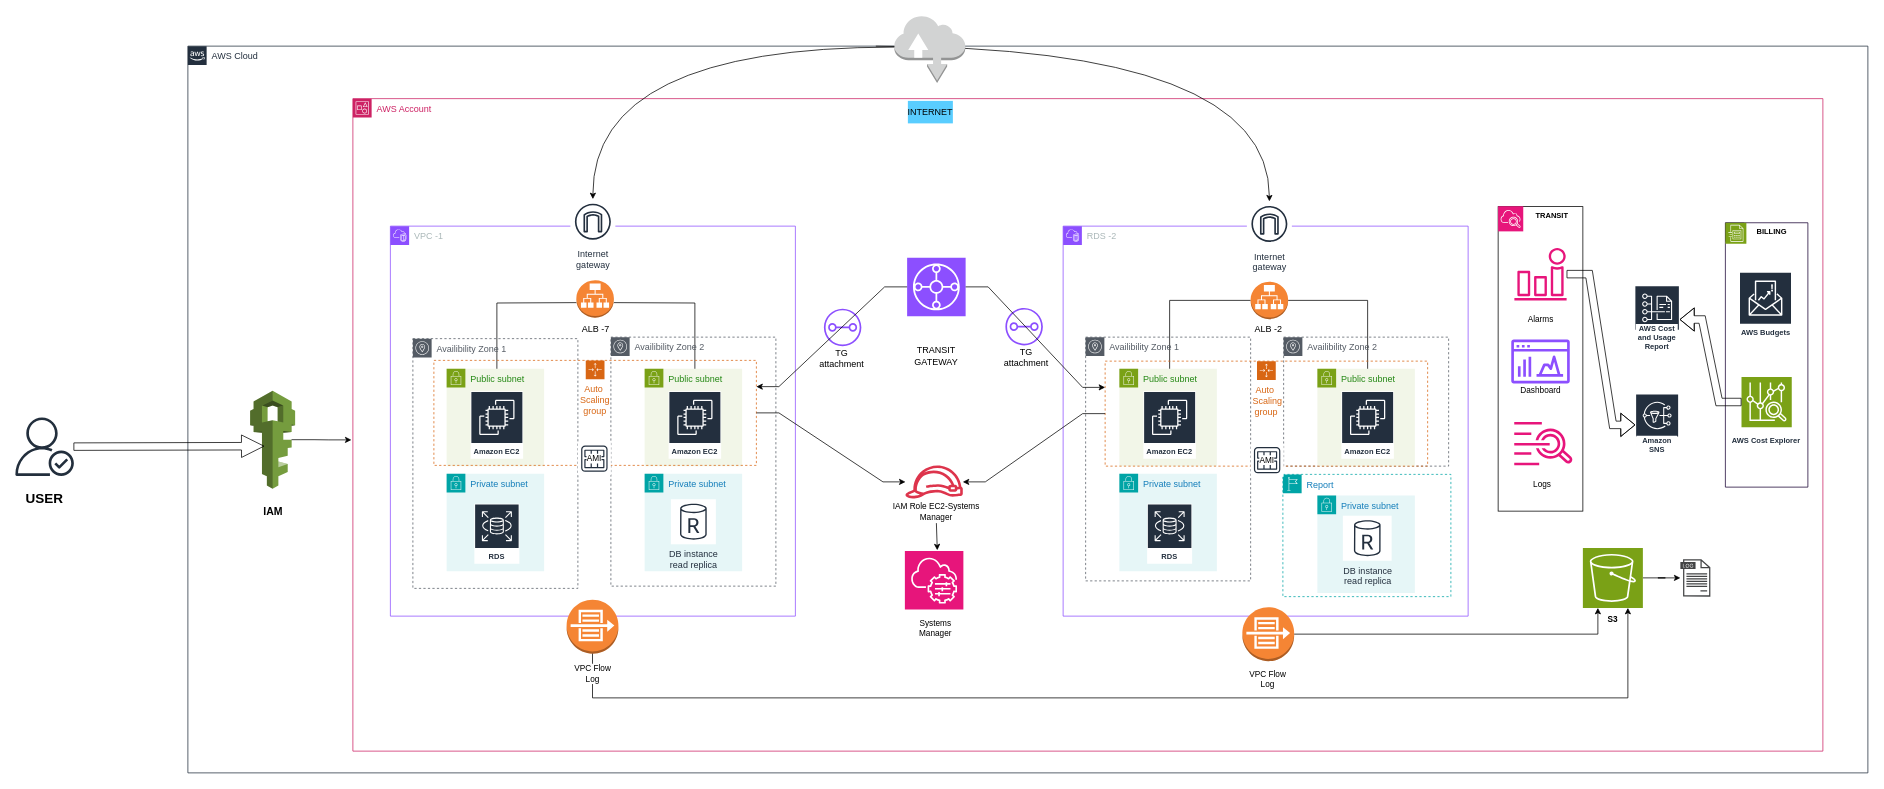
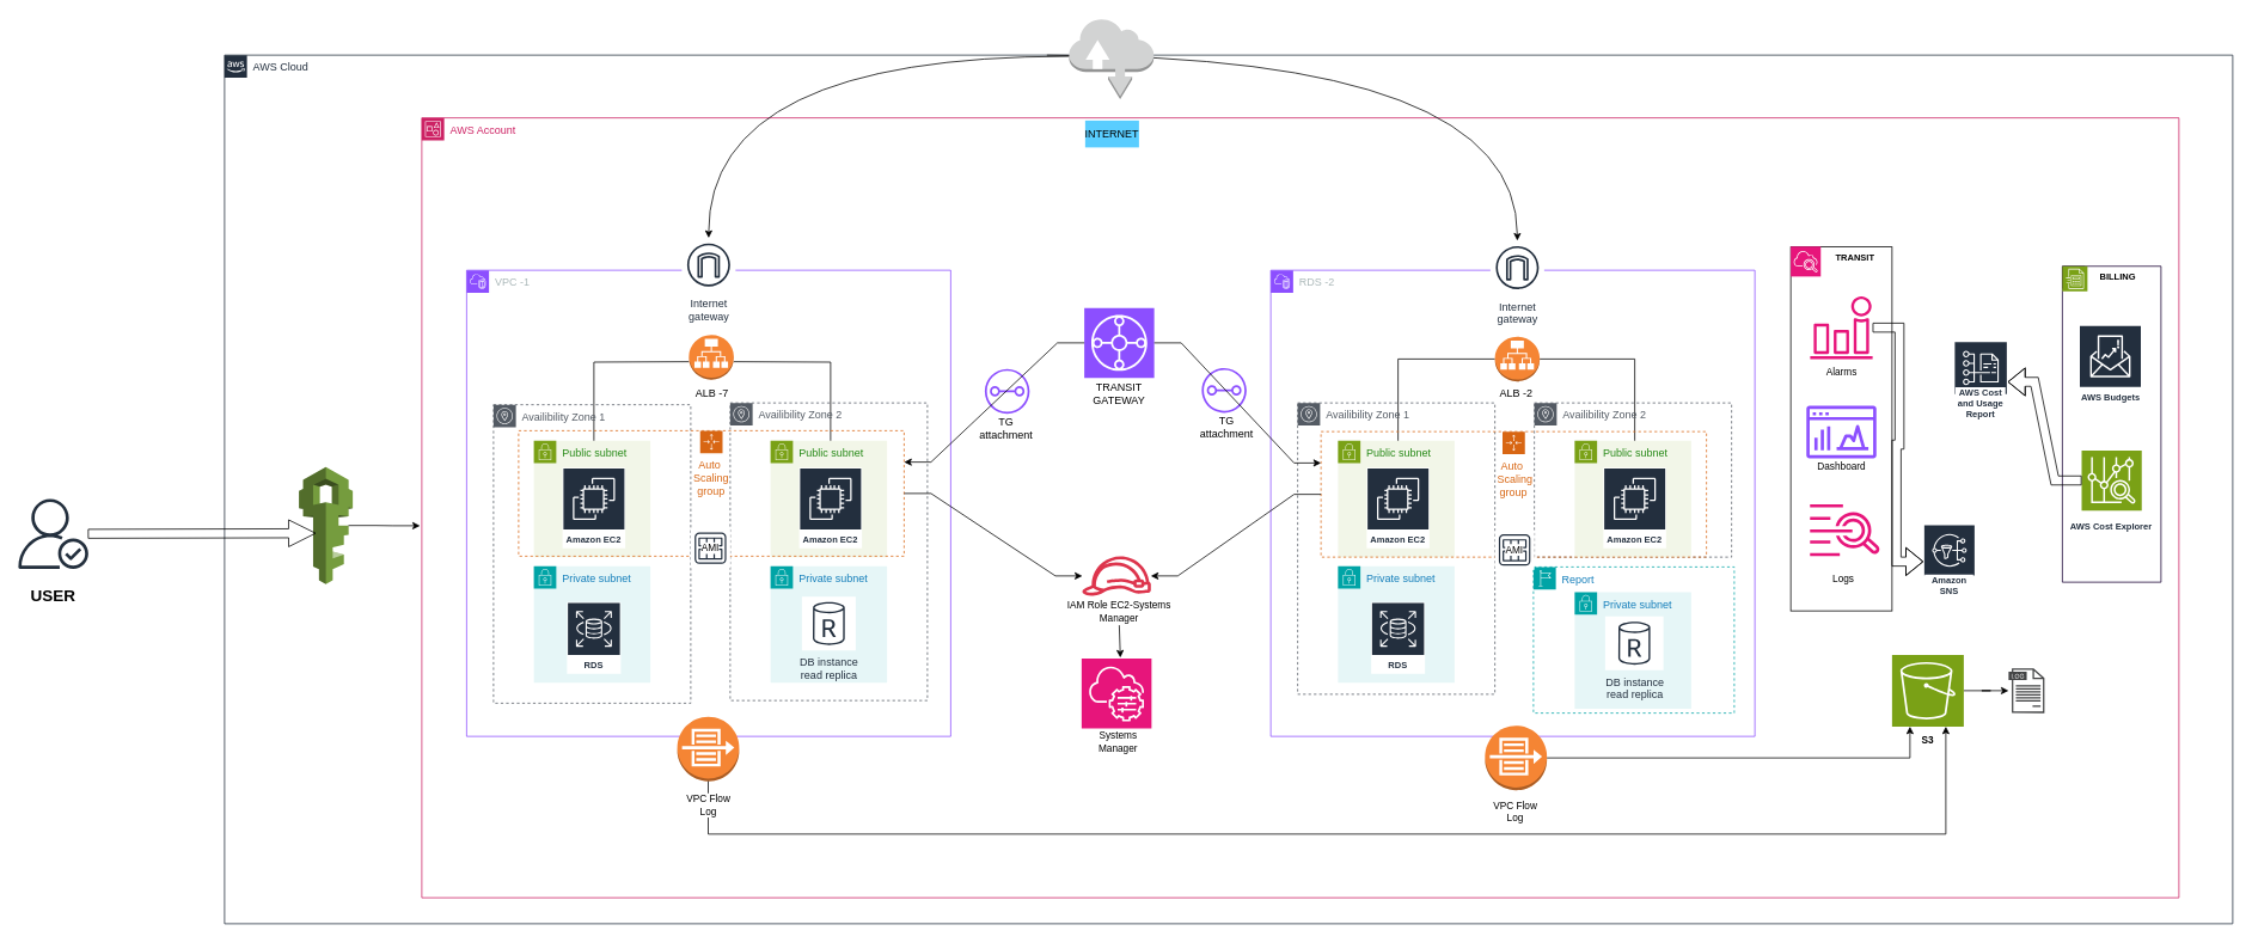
- <mxCell id="75" value="Alarms" style="text;html=1;align=center;verticalAlign=middle;whiteSpace=wrap;rounded=0;fontFamily=Helvetica;fontSize=11;fontColor=default;labelBackgroundColor=default;" vertex="1" parent="41"><mxGeometry x="1553.5" y="279" width="60" height="30" as="geometry" /></mxCell>
+ <mxCell id="75" value="Alarms" style="text;html=1;align=center;verticalAlign=middle;whiteSpace=wrap;rounded=0;fontFamily=Helvetica;fontSize=11;fontColor=default;labelBackgroundColor=default;" vertex="1" parent="41"><mxGeometry x="1553.5" y="269" width="60" height="30" as="geometry" /></mxCell>
- <mxCell id="37" value="TRANSIT&lt;div&gt;GATEWAY&lt;/div&gt;" style="text;html=1;align=center;verticalAlign=middle;whiteSpace=wrap;rounded=0;fillColor=#FFFFFF;" vertex="1" parent="2"><mxGeometry x="968" y="398" width="60" height="30" as="geometry" /></mxCell>
+ <mxCell id="37" value="TRANSIT&lt;div&gt;GATEWAY&lt;/div&gt;" style="text;html=1;align=center;verticalAlign=middle;whiteSpace=wrap;rounded=0;fillColor=#FFFFFF;" vertex="1" parent="2"><mxGeometry x="968" y="363" width="60" height="30" as="geometry" /></mxCell>
- <mxCell id="76" value="Amazon SNS" style="sketch=0;outlineConnect=0;fontColor=#232F3E;gradientColor=none;strokeColor=#ffffff;fillColor=#232F3E;dashed=0;verticalLabelPosition=middle;verticalAlign=bottom;align=center;html=1;whiteSpace=wrap;fontSize=10;fontStyle=1;spacing=3;shape=mxgraph.aws4.productIcon;prIcon=mxgraph.aws4.sns;fontFamily=Helvetica;labelBackgroundColor=default;" vertex="1" parent="41"><mxGeometry x="1710" y="393.5" width="58" height="83" as="geometry" /></mxCell>
+ <mxCell id="76" value="Amazon SNS" style="sketch=0;outlineConnect=0;fontColor=#232F3E;gradientColor=none;strokeColor=#ffffff;fillColor=#232F3E;dashed=0;verticalLabelPosition=middle;verticalAlign=bottom;align=center;html=1;whiteSpace=wrap;fontSize=10;fontStyle=1;spacing=3;shape=mxgraph.aws4.productIcon;prIcon=mxgraph.aws4.sns;fontFamily=Helvetica;labelBackgroundColor=default;" vertex="1" parent="41"><mxGeometry x="1675" y="453.5" width="58" height="83" as="geometry" /></mxCell>
- <mxCell id="40" value="&lt;font style=&quot;font-size: 14px;&quot;&gt;&lt;b&gt;IAM&lt;/b&gt;&lt;/font&gt;" style="text;html=1;align=center;verticalAlign=middle;whiteSpace=wrap;rounded=0;fontFamily=Helvetica;fontSize=11;fontColor=default;labelBackgroundColor=default;" vertex="1" parent="2"><mxGeometry x="74" y="599" width="80" height="41" as="geometry" /></mxCell>
- <mxCell id="62" value="Systems Manager" style="text;html=1;align=center;verticalAlign=middle;whiteSpace=wrap;rounded=0;fontFamily=Helvetica;fontSize=11;fontColor=default;labelBackgroundColor=default;" vertex="1" parent="41"><mxGeometry x="747" y="691" width="60" height="30" as="geometry" /></mxCell>
+ <mxCell id="62" value="Systems Manager" style="text;html=1;align=center;verticalAlign=middle;whiteSpace=wrap;rounded=0;fontFamily=Helvetica;fontSize=11;fontColor=default;labelBackgroundColor=default;" vertex="1" parent="41"><mxGeometry x="747" y="681" width="60" height="30" as="geometry" /></mxCell>
